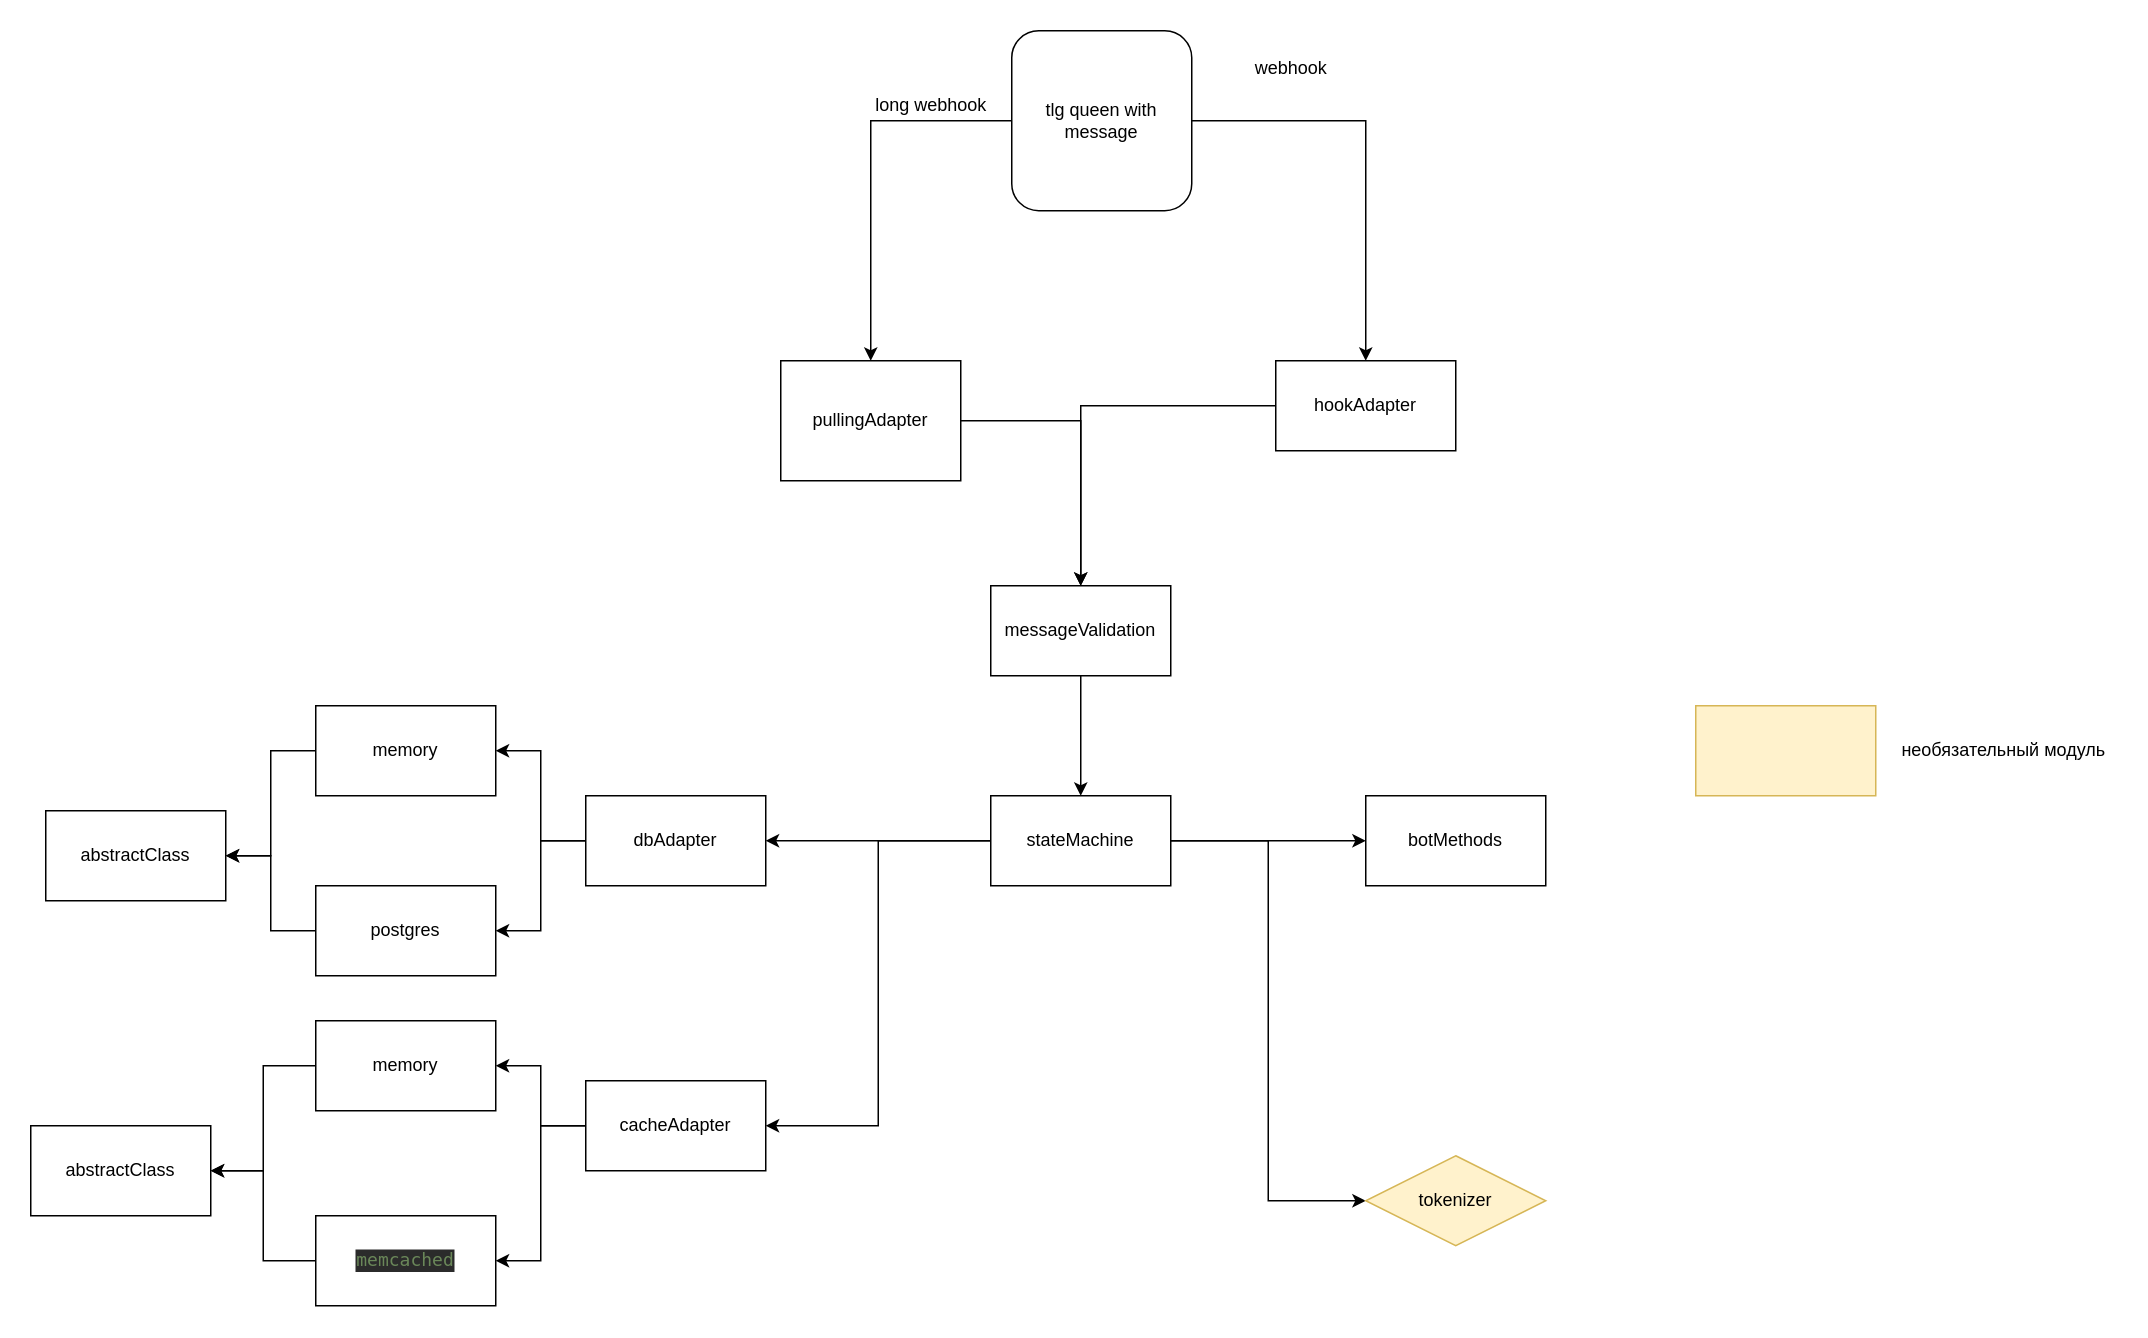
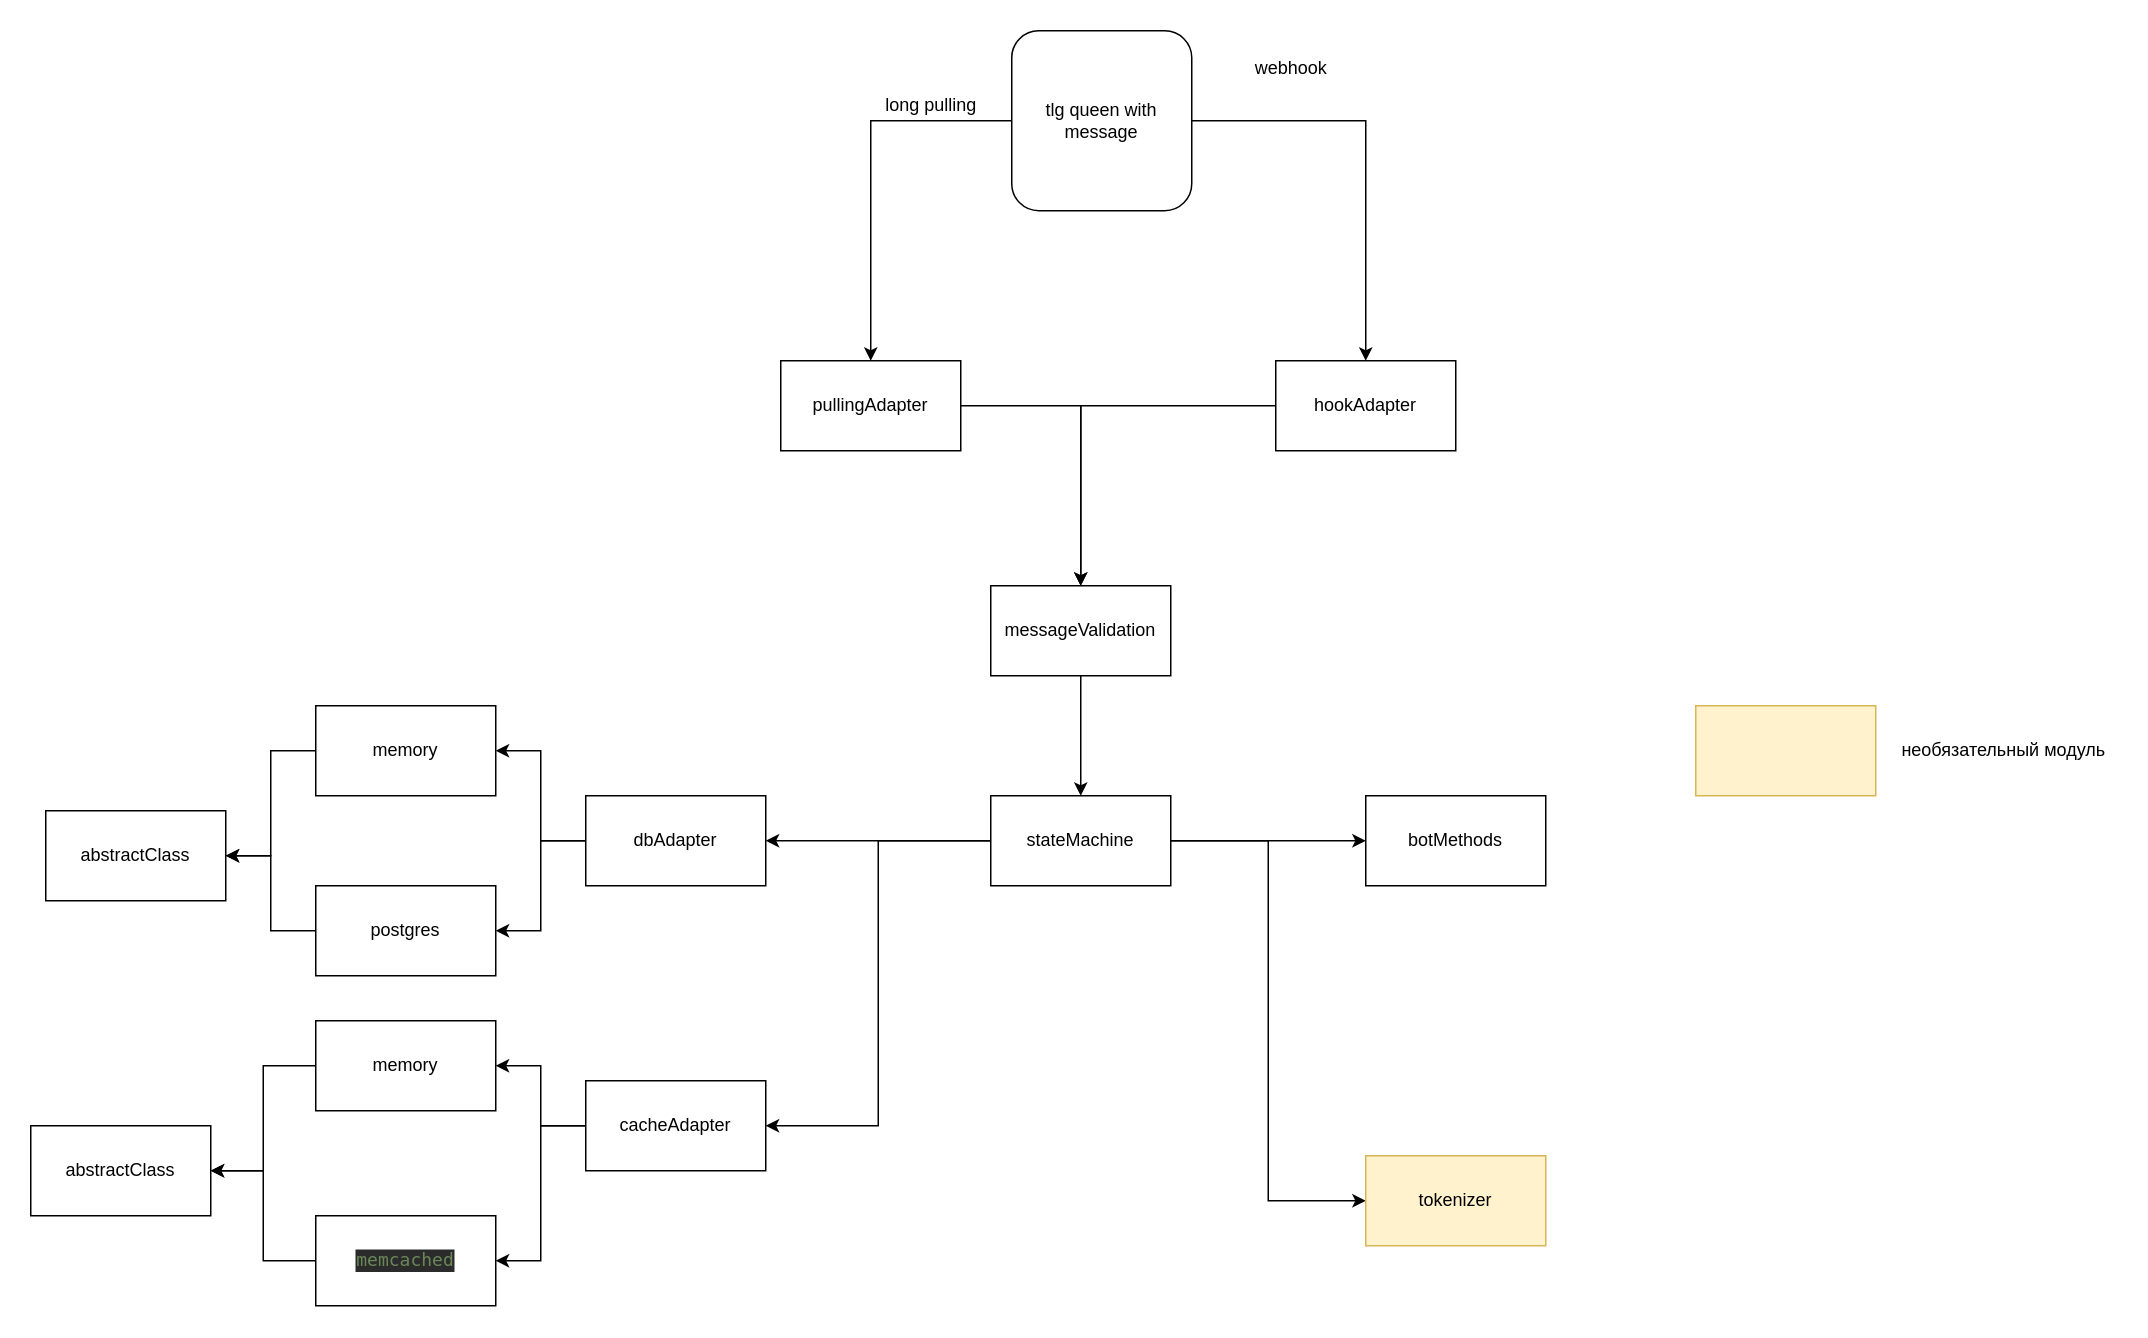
- <mxCell id="9" value="long webhook" style="text;html=1;align=center;verticalAlign=middle;resizable=0;points=[];autosize=1;strokeColor=none;fillColor=none;" vertex="1" parent="1"><mxGeometry x="580" y="60" width="80" height="20" as="geometry" /></mxCell>
+ <mxCell id="9" value="long pulling" style="text;html=1;align=center;verticalAlign=middle;resizable=0;points=[];autosize=1;strokeColor=none;fillColor=none;" vertex="1" parent="1"><mxGeometry x="580" y="60" width="80" height="20" as="geometry" /></mxCell>
- <mxCell id="6" value="pullingAdapter" style="rounded=0;whiteSpace=wrap;html=1;" vertex="1" parent="1"><mxGeometry x="520" y="240" width="120" height="80" as="geometry" /></mxCell>
+ <mxCell id="6" value="pullingAdapter" style="rounded=0;whiteSpace=wrap;html=1;" vertex="1" parent="1"><mxGeometry x="520" y="240" width="120" height="60" as="geometry" /></mxCell>
- <mxCell id="33" value="tokenizer" style="rhombus;whiteSpace=wrap;html=1;fillColor=#fff2cc;strokeColor=#d6b656;" vertex="1" parent="1"><mxGeometry x="910" y="770" width="120" height="60" as="geometry" /></mxCell>
+ <mxCell id="33" value="tokenizer" style="rounded=0;whiteSpace=wrap;html=1;fillColor=#fff2cc;strokeColor=#d6b656;" vertex="1" parent="1"><mxGeometry x="910" y="770" width="120" height="60" as="geometry" /></mxCell>
